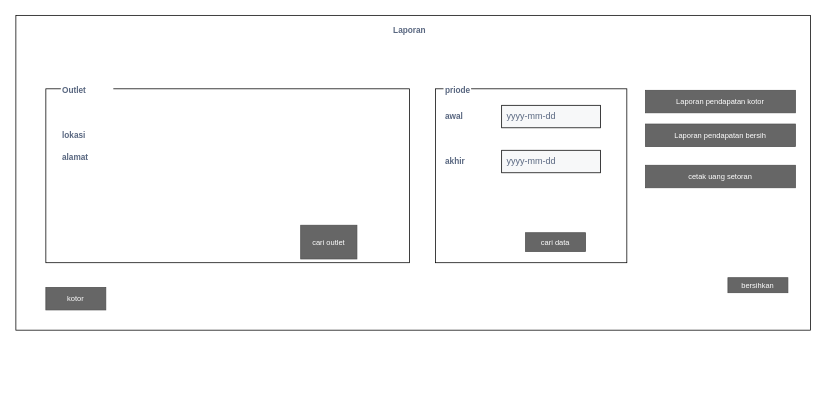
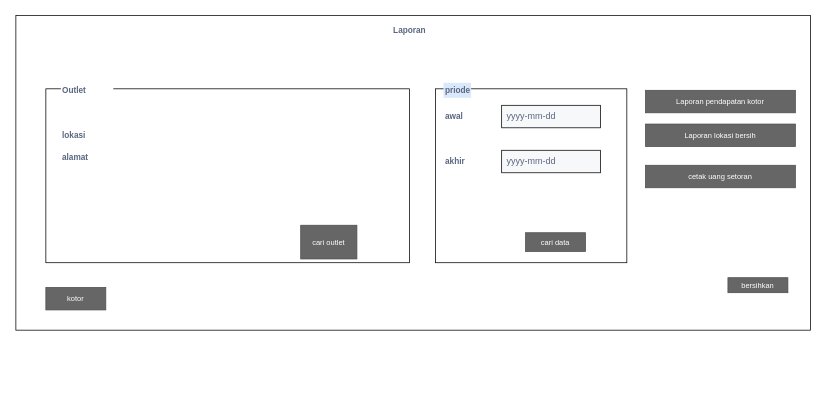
- <mxCell id="8" value="priode" style="fillColor=#ffffff;strokeColor=none;html=1;fontSize=11;fontStyle=0;align=left;fontColor=#596780;fontStyle=1;fontSize=11;comic=0;" parent="6" vertex="1"><mxGeometry x="10.52" width="36.821" height="20" as="geometry" /></mxCell>
+ <mxCell id="8" value="priode" style="fillColor=#dae8fc;strokeColor=none;html=1;fontSize=11;fontStyle=0;align=left;fontColor=#596780;fontStyle=1;fontSize=11;comic=0;" parent="6" vertex="1"><mxGeometry x="10.52" width="36.821" height="20" as="geometry" /></mxCell>
- <mxCell id="23" value="Laporan pendapatan bersih" style="rounded=0;html=1;shadow=0;dashed=0;whiteSpace=wrap;fontSize=10;fillColor=#666666;align=center;strokeColor=#4D4D4D;fontColor=#ffffff;comic=0;" parent="1" vertex="1"><mxGeometry x="860" y="165" width="200" height="30" as="geometry" /></mxCell>
+ <mxCell id="23" value="Laporan lokasi bersih" style="rounded=0;html=1;shadow=0;dashed=0;whiteSpace=wrap;fontSize=10;fillColor=#666666;align=center;strokeColor=#4D4D4D;fontColor=#ffffff;comic=0;" parent="1" vertex="1"><mxGeometry x="860" y="165" width="200" height="30" as="geometry" /></mxCell>
